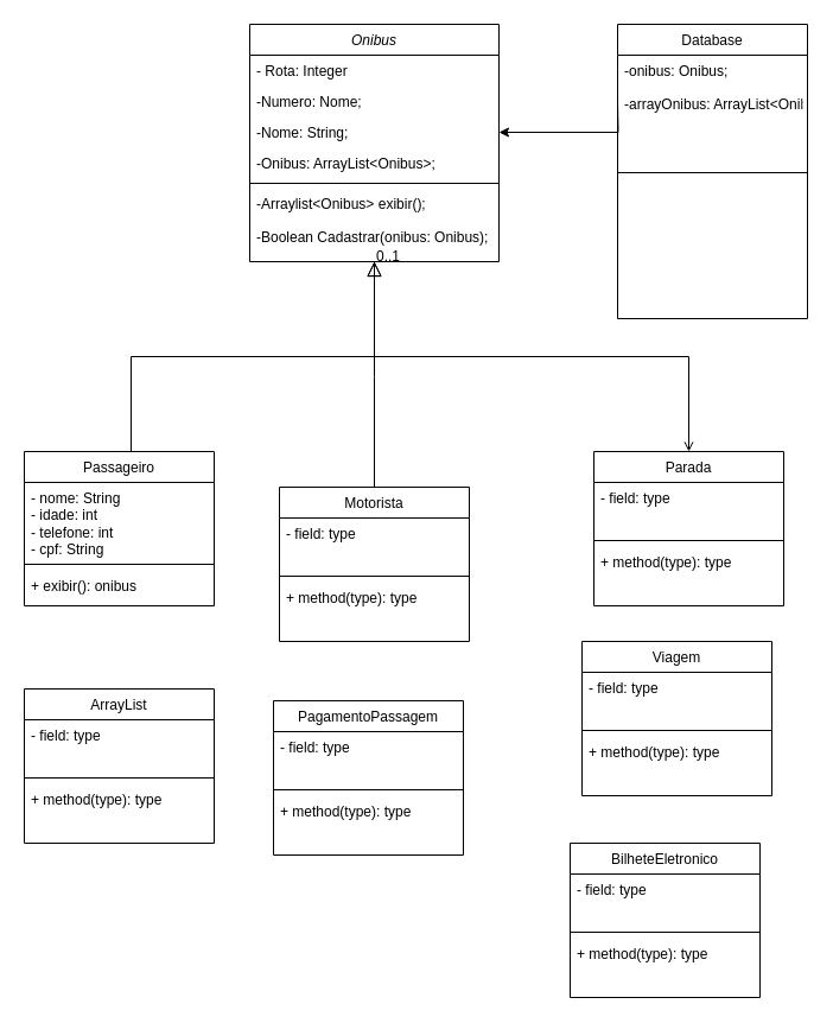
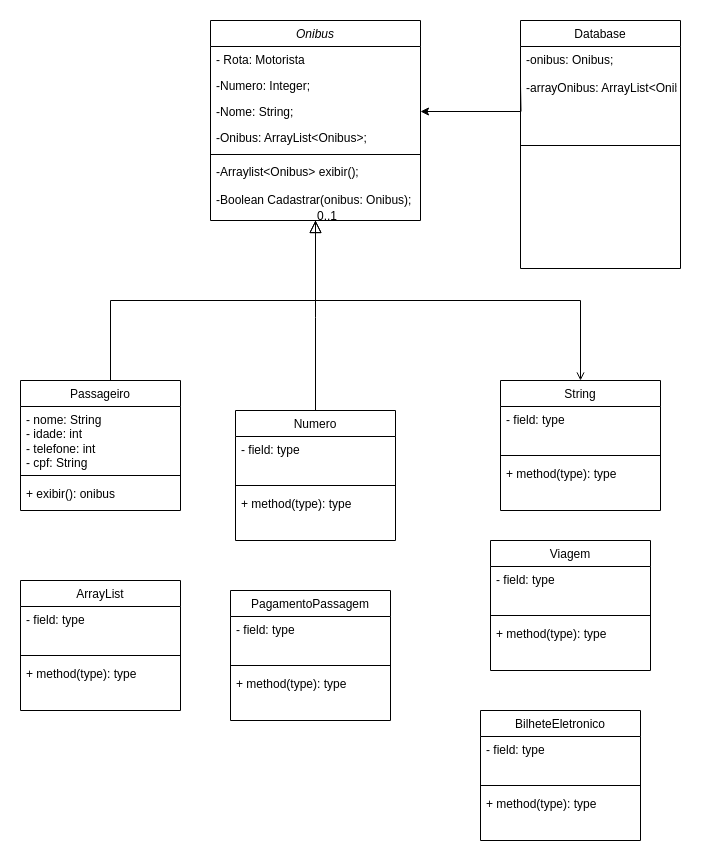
- <mxCell id="3" value="- Rota: Integer" style="text;align=left;verticalAlign=top;spacingLeft=4;spacingRight=4;overflow=hidden;rotatable=0;points=[[0,0.5],[1,0.5]];portConstraint=eastwest;" parent="2" vertex="1"><mxGeometry y="26" width="210" height="26" as="geometry" /></mxCell>
+ <mxCell id="3" value="- Rota: Motorista" style="text;align=left;verticalAlign=top;spacingLeft=4;spacingRight=4;overflow=hidden;rotatable=0;points=[[0,0.5],[1,0.5]];portConstraint=eastwest;" parent="2" vertex="1"><mxGeometry y="26" width="210" height="26" as="geometry" /></mxCell>
- <mxCell id="4" value="-Numero: Nome;" style="text;align=left;verticalAlign=top;spacingLeft=4;spacingRight=4;overflow=hidden;rotatable=0;points=[[0,0.5],[1,0.5]];portConstraint=eastwest;rounded=0;shadow=0;html=0;" parent="2" vertex="1"><mxGeometry y="52" width="210" height="26" as="geometry" /></mxCell>
+ <mxCell id="4" value="-Numero: Integer;" style="text;align=left;verticalAlign=top;spacingLeft=4;spacingRight=4;overflow=hidden;rotatable=0;points=[[0,0.5],[1,0.5]];portConstraint=eastwest;rounded=0;shadow=0;html=0;" parent="2" vertex="1"><mxGeometry y="52" width="210" height="26" as="geometry" /></mxCell>
- <mxCell id="25" value="&lt;span style=&quot;font-weight: normal;&quot;&gt;Parada&lt;/span&gt;" style="swimlane;fontStyle=1;align=center;verticalAlign=top;childLayout=stackLayout;horizontal=1;startSize=26;horizontalStack=0;resizeParent=1;resizeParentMax=0;resizeLast=0;collapsible=1;marginBottom=0;whiteSpace=wrap;html=1;" vertex="1" parent="1"><mxGeometry x="500" y="380" width="160" height="130" as="geometry" /></mxCell>
+ <mxCell id="25" value="&lt;span style=&quot;font-weight: normal;&quot;&gt;String&lt;/span&gt;" style="swimlane;fontStyle=1;align=center;verticalAlign=top;childLayout=stackLayout;horizontal=1;startSize=26;horizontalStack=0;resizeParent=1;resizeParentMax=0;resizeLast=0;collapsible=1;marginBottom=0;whiteSpace=wrap;html=1;" vertex="1" parent="1"><mxGeometry x="500" y="380" width="160" height="130" as="geometry" /></mxCell>
- <mxCell id="21" value="&lt;span style=&quot;font-weight: normal;&quot;&gt;Motorista&lt;/span&gt;" style="swimlane;fontStyle=1;align=center;verticalAlign=top;childLayout=stackLayout;horizontal=1;startSize=26;horizontalStack=0;resizeParent=1;resizeParentMax=0;resizeLast=0;collapsible=1;marginBottom=0;whiteSpace=wrap;html=1;" vertex="1" parent="1"><mxGeometry x="235" y="410" width="160" height="130" as="geometry" /></mxCell>
+ <mxCell id="21" value="&lt;span style=&quot;font-weight: normal;&quot;&gt;Numero&lt;/span&gt;" style="swimlane;fontStyle=1;align=center;verticalAlign=top;childLayout=stackLayout;horizontal=1;startSize=26;horizontalStack=0;resizeParent=1;resizeParentMax=0;resizeLast=0;collapsible=1;marginBottom=0;whiteSpace=wrap;html=1;" vertex="1" parent="1"><mxGeometry x="235" y="410" width="160" height="130" as="geometry" /></mxCell>
